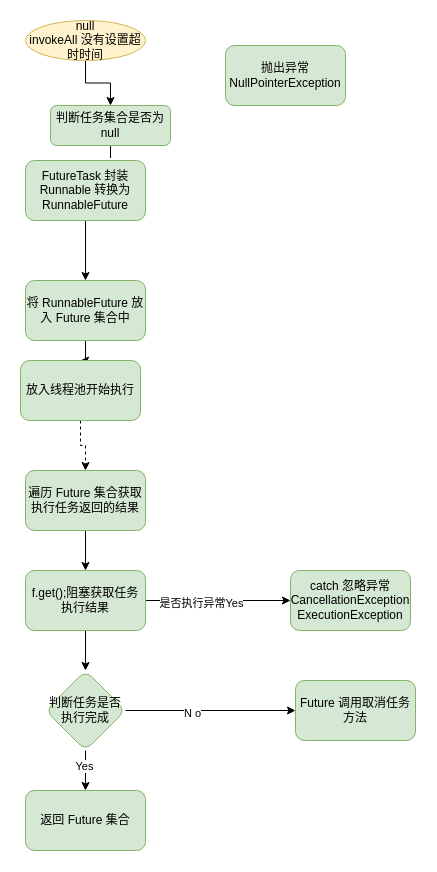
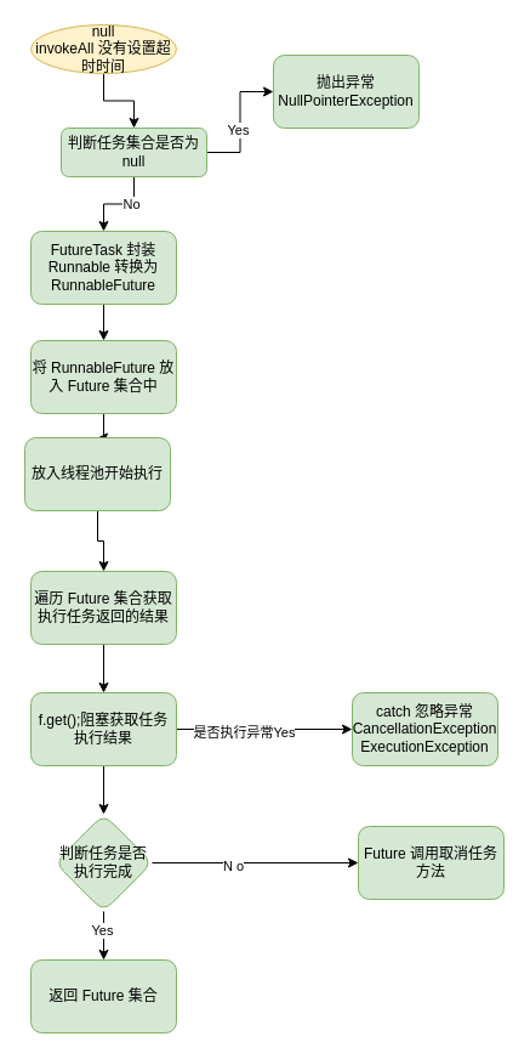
+ <mxCell id="2" value="" style="edgeStyle=orthogonalEdgeStyle;rounded=0;orthogonalLoop=1;jettySize=auto;html=1;" edge="1" parent="1" source="6" target="9"><mxGeometry relative="1" as="geometry" /></mxCell>
+ <mxCell id="3" value="Yes" style="edgeLabel;html=1;align=center;verticalAlign=middle;resizable=0;points=[];" vertex="1" connectable="0" parent="2"><mxGeometry x="-0.13" y="2" relative="1" as="geometry"><mxPoint as="offset" /></mxGeometry></mxCell>
- <mxCell id="11" value="FutureTask 封装 Runnable 转换为RunnableFuture" style="whiteSpace=wrap;html=1;fillColor=#d5e8d4;strokeColor=#82b366;rounded=1;" vertex="1" parent="1"><mxGeometry x="25" y="160" width="120" height="60" as="geometry" /></mxCell>
+ <mxCell id="11" value="FutureTask 封装 Runnable 转换为RunnableFuture" style="whiteSpace=wrap;html=1;fillColor=#d5e8d4;strokeColor=#82b366;rounded=1;" vertex="1" parent="1"><mxGeometry x="25" y="190" width="120" height="60" as="geometry" /></mxCell>
- <mxCell id="14" value="" style="edgeStyle=orthogonalEdgeStyle;rounded=0;orthogonalLoop=1;jettySize=auto;html=1;dashed=1;" edge="1" parent="1" source="15" target="17"><mxGeometry relative="1" as="geometry" /></mxCell>
+ <mxCell id="14" value="" style="edgeStyle=orthogonalEdgeStyle;rounded=0;orthogonalLoop=1;jettySize=auto;html=1;" edge="1" parent="1" source="15" target="17"><mxGeometry relative="1" as="geometry" /></mxCell>
